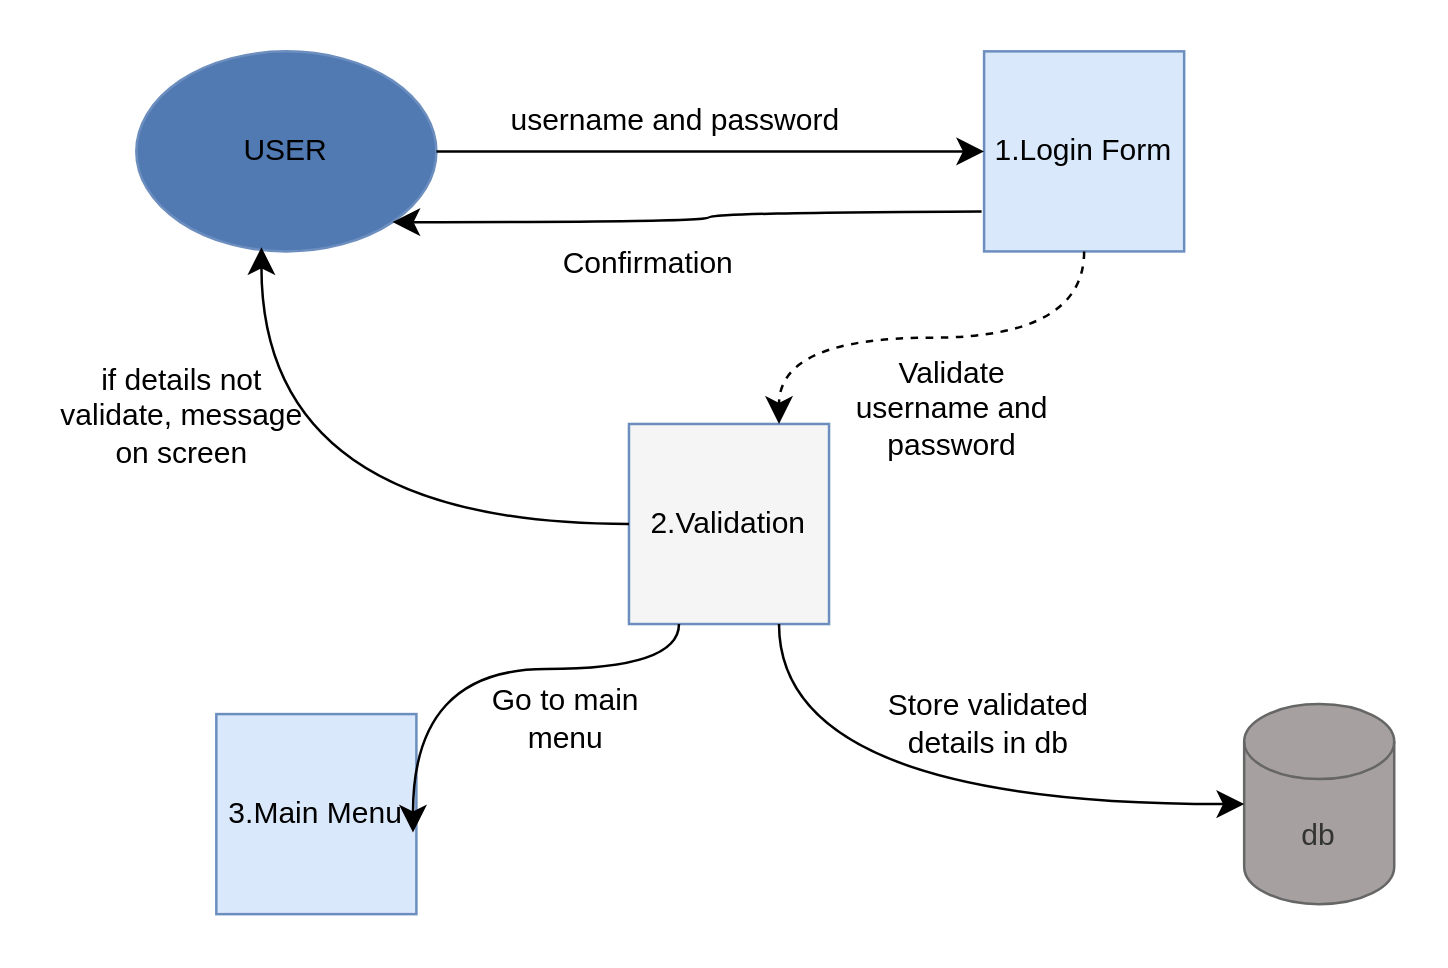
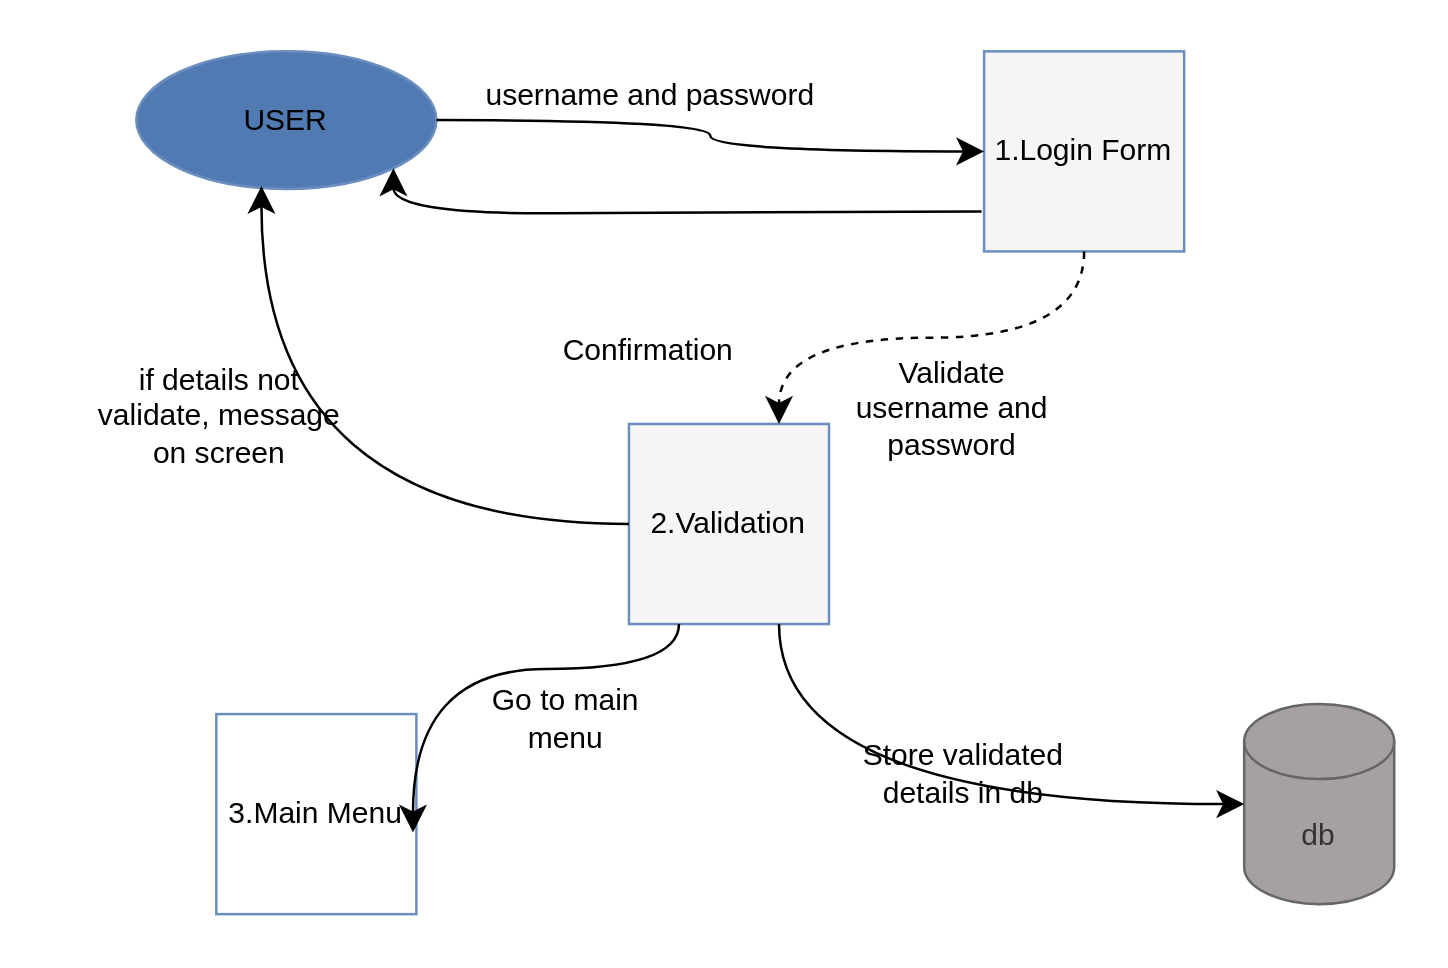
- <mxCell id="13" value="username and password&amp;nbsp;" style="text;html=1;align=center;verticalAlign=middle;whiteSpace=wrap;rounded=0;" vertex="1" parent="1"><mxGeometry x="201" y="35" width="141" height="25" as="geometry" /></mxCell>
+ <mxCell id="13" value="username and password&amp;nbsp;" style="text;html=1;align=center;verticalAlign=middle;whiteSpace=wrap;rounded=0;" vertex="1" parent="1"><mxGeometry x="191" y="25" width="141" height="25" as="geometry" /></mxCell>
- <mxCell id="2" value="USER" style="ellipse;whiteSpace=wrap;html=1;fillColor=light-dark(#517ab3, #1d293b);strokeColor=#6c8ebf;" vertex="1" parent="1"><mxGeometry x="54" y="20" width="120" height="80" as="geometry" /></mxCell>
+ <mxCell id="2" value="USER" style="ellipse;whiteSpace=wrap;html=1;fillColor=light-dark(#517ab3, #1d293b);strokeColor=#6c8ebf;" vertex="1" parent="1"><mxGeometry x="54" y="20" width="120" height="55" as="geometry" /></mxCell>
- <mxCell id="4" value="1.Login Form" style="whiteSpace=wrap;html=1;aspect=fixed;fillColor=#dae8fc;strokeColor=#6c8ebf;" vertex="1" parent="1"><mxGeometry x="393" y="20" width="80" height="80" as="geometry" /></mxCell>
+ <mxCell id="4" value="1.Login Form" style="whiteSpace=wrap;html=1;aspect=fixed;fillColor=#f5f5f5;strokeColor=#6c8ebf;" vertex="1" parent="1"><mxGeometry x="393" y="20" width="80" height="80" as="geometry" /></mxCell>
- <mxCell id="14" value="Confirmation" style="text;html=1;align=center;verticalAlign=middle;whiteSpace=wrap;rounded=0;" vertex="1" parent="1"><mxGeometry x="229" y="90" width="60" height="30" as="geometry" /></mxCell>
+ <mxCell id="14" value="Confirmation" style="text;html=1;align=center;verticalAlign=middle;whiteSpace=wrap;rounded=0;" vertex="1" parent="1"><mxGeometry x="229" y="125" width="60" height="30" as="geometry" /></mxCell>
- <mxCell id="18" value="if details not validate, message on screen" style="text;html=1;align=center;verticalAlign=middle;whiteSpace=wrap;rounded=0;" vertex="1" parent="1"><mxGeometry x="20" y="150" width="105" height="31" as="geometry" /></mxCell>
+ <mxCell id="18" value="if details not validate, message on screen" style="text;html=1;align=center;verticalAlign=middle;whiteSpace=wrap;rounded=0;" vertex="1" parent="1"><mxGeometry x="35" y="150" width="105" height="31" as="geometry" /></mxCell>
- <mxCell id="16" value="Store validated details in db" style="text;html=1;align=center;verticalAlign=middle;whiteSpace=wrap;rounded=0;" vertex="1" parent="1"><mxGeometry x="352" y="269" width="86" height="39" as="geometry" /></mxCell>
+ <mxCell id="16" value="Store validated details in db" style="text;html=1;align=center;verticalAlign=middle;whiteSpace=wrap;rounded=0;" vertex="1" parent="1"><mxGeometry x="342" y="289" width="86" height="39" as="geometry" /></mxCell>
- <mxCell id="5" value="3.Main Menu" style="whiteSpace=wrap;html=1;aspect=fixed;fillColor=#dae8fc;strokeColor=#6c8ebf;" vertex="1" parent="1"><mxGeometry x="86" y="285" width="80" height="80" as="geometry" /></mxCell>
+ <mxCell id="5" value="3.Main Menu" style="whiteSpace=wrap;html=1;aspect=fixed;fillColor=#ffffff;strokeColor=#6c8ebf;" vertex="1" parent="1"><mxGeometry x="86" y="285" width="80" height="80" as="geometry" /></mxCell>
